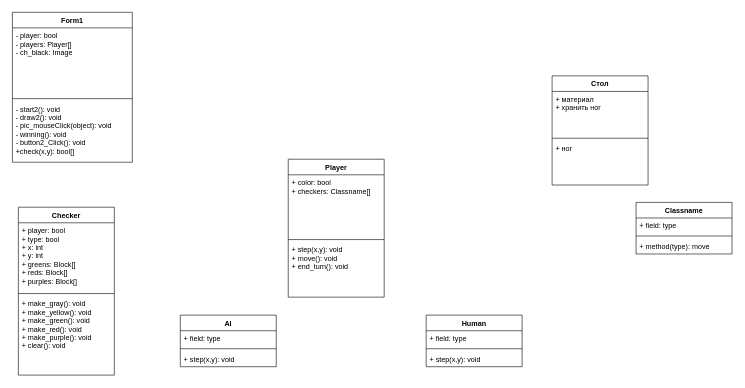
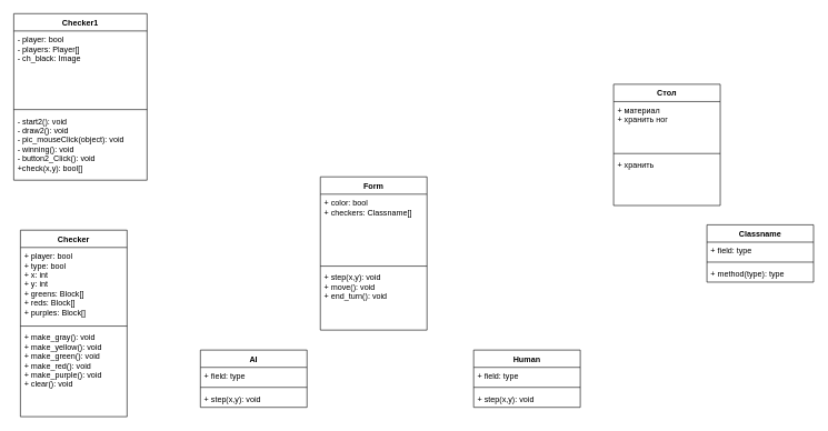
- <mxCell id="2" value="Form1" style="swimlane;fontStyle=1;align=center;verticalAlign=top;childLayout=stackLayout;horizontal=1;startSize=26;horizontalStack=0;resizeParent=1;resizeParentMax=0;resizeLast=0;collapsible=1;marginBottom=0;" parent="1" vertex="1"><mxGeometry x="20" y="20" width="200" height="250" as="geometry" /></mxCell>
+ <mxCell id="2" value="Checker1" style="swimlane;fontStyle=1;align=center;verticalAlign=top;childLayout=stackLayout;horizontal=1;startSize=26;horizontalStack=0;resizeParent=1;resizeParentMax=0;resizeLast=0;collapsible=1;marginBottom=0;" parent="1" vertex="1"><mxGeometry x="20" y="20" width="200" height="250" as="geometry" /></mxCell>
- <mxCell id="25" value="+ ног" style="text;strokeColor=none;fillColor=none;align=left;verticalAlign=top;spacingLeft=4;spacingRight=4;overflow=hidden;rotatable=0;points=[[0,0.5],[1,0.5]];portConstraint=eastwest;" parent="22" vertex="1"><mxGeometry y="108" width="160" height="74" as="geometry" /></mxCell>
+ <mxCell id="25" value="+ хранить" style="text;strokeColor=none;fillColor=none;align=left;verticalAlign=top;spacingLeft=4;spacingRight=4;overflow=hidden;rotatable=0;points=[[0,0.5],[1,0.5]];portConstraint=eastwest;" parent="22" vertex="1"><mxGeometry y="108" width="160" height="74" as="geometry" /></mxCell>
- <mxCell id="10" value="Player" style="swimlane;fontStyle=1;align=center;verticalAlign=top;childLayout=stackLayout;horizontal=1;startSize=26;horizontalStack=0;resizeParent=1;resizeParentMax=0;resizeLast=0;collapsible=1;marginBottom=0;" parent="1" vertex="1"><mxGeometry x="480" y="265" width="160" height="230" as="geometry" /></mxCell>
+ <mxCell id="10" value="Form" style="swimlane;fontStyle=1;align=center;verticalAlign=top;childLayout=stackLayout;horizontal=1;startSize=26;horizontalStack=0;resizeParent=1;resizeParentMax=0;resizeLast=0;collapsible=1;marginBottom=0;" parent="1" vertex="1"><mxGeometry x="480" y="265" width="160" height="230" as="geometry" /></mxCell>
- <mxCell id="29" value="+ method(type): move" style="text;strokeColor=none;fillColor=none;align=left;verticalAlign=top;spacingLeft=4;spacingRight=4;overflow=hidden;rotatable=0;points=[[0,0.5],[1,0.5]];portConstraint=eastwest;" parent="26" vertex="1"><mxGeometry y="60" width="160" height="26" as="geometry" /></mxCell>
+ <mxCell id="29" value="+ method(type): type" style="text;strokeColor=none;fillColor=none;align=left;verticalAlign=top;spacingLeft=4;spacingRight=4;overflow=hidden;rotatable=0;points=[[0,0.5],[1,0.5]];portConstraint=eastwest;" parent="26" vertex="1"><mxGeometry y="60" width="160" height="26" as="geometry" /></mxCell>
